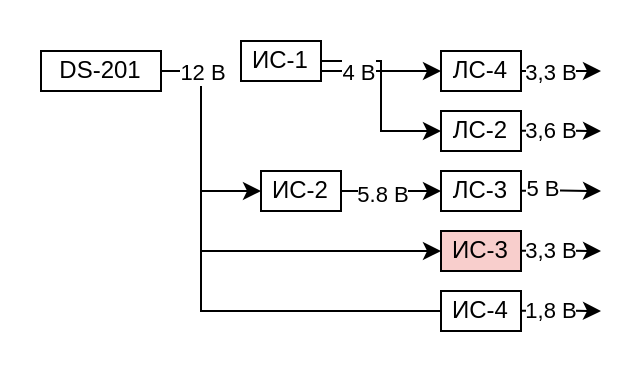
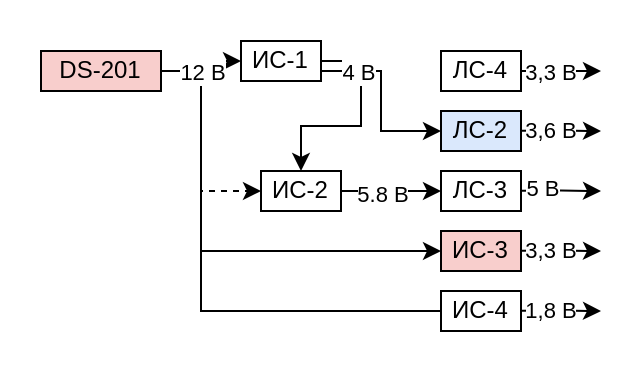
+ <mxCell id="2" style="edgeStyle=orthogonalEdgeStyle;rounded=0;orthogonalLoop=1;jettySize=auto;html=1;exitX=1;exitY=0.5;exitDx=0;exitDy=0;entryX=0;entryY=0.5;entryDx=0;entryDy=0;" edge="1" parent="1" source="7" target="11"><mxGeometry relative="1" as="geometry" /></mxCell>
- <mxCell id="7" value="DS-201" style="rounded=0;whiteSpace=wrap;html=1;" vertex="1" parent="1"><mxGeometry x="20" y="25" width="60" height="20" as="geometry" /></mxCell>
+ <mxCell id="7" value="DS-201" style="rounded=0;whiteSpace=wrap;html=1;fillColor=#f8cecc;" vertex="1" parent="1"><mxGeometry x="20" y="25" width="60" height="20" as="geometry" /></mxCell>
- <mxCell id="8" style="edgeStyle=orthogonalEdgeStyle;rounded=0;orthogonalLoop=1;jettySize=auto;html=1;exitX=1;exitY=0.5;exitDx=0;exitDy=0;entryX=0;entryY=0.5;entryDx=0;entryDy=0;" edge="1" parent="1" source="11" target="19"><mxGeometry relative="1" as="geometry" /></mxCell>
+ <mxCell id="8" style="edgeStyle=orthogonalEdgeStyle;rounded=0;orthogonalLoop=1;jettySize=auto;html=1;exitX=1;exitY=0.5;exitDx=0;exitDy=0;" edge="1" parent="1" source="11" target="14"><mxGeometry relative="1" as="geometry" /></mxCell>
- <mxCell id="20" value="ЛС-2" style="rounded=0;whiteSpace=wrap;html=1;" vertex="1" parent="1"><mxGeometry x="220" y="55" width="40" height="20" as="geometry" /></mxCell>
+ <mxCell id="20" value="ЛС-2" style="rounded=0;whiteSpace=wrap;html=1;fillColor=#dae8fc;" vertex="1" parent="1"><mxGeometry x="220" y="55" width="40" height="20" as="geometry" /></mxCell>
- <mxCell id="3" style="edgeStyle=orthogonalEdgeStyle;rounded=0;orthogonalLoop=1;jettySize=auto;html=1;exitX=1;exitY=0.5;exitDx=0;exitDy=0;entryX=0;entryY=0.5;entryDx=0;entryDy=0;" edge="1" parent="1" source="7" target="14"><mxGeometry relative="1" as="geometry"><Array as="points"><mxPoint x="100" y="35" /><mxPoint x="100" y="95" /></Array></mxGeometry></mxCell>
+ <mxCell id="3" style="edgeStyle=orthogonalEdgeStyle;rounded=0;orthogonalLoop=1;jettySize=auto;html=1;exitX=1;exitY=0.5;exitDx=0;exitDy=0;entryX=0;entryY=0.5;entryDx=0;entryDy=0;dashed=1;" edge="1" parent="1" source="7" target="14"><mxGeometry relative="1" as="geometry"><Array as="points"><mxPoint x="100" y="35" /><mxPoint x="100" y="95" /></Array></mxGeometry></mxCell>
